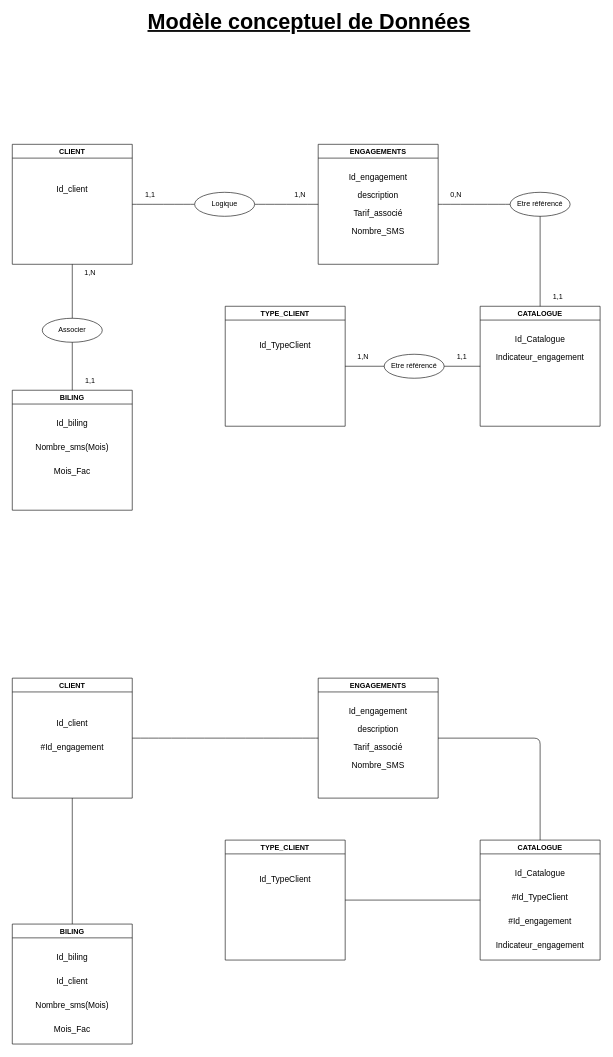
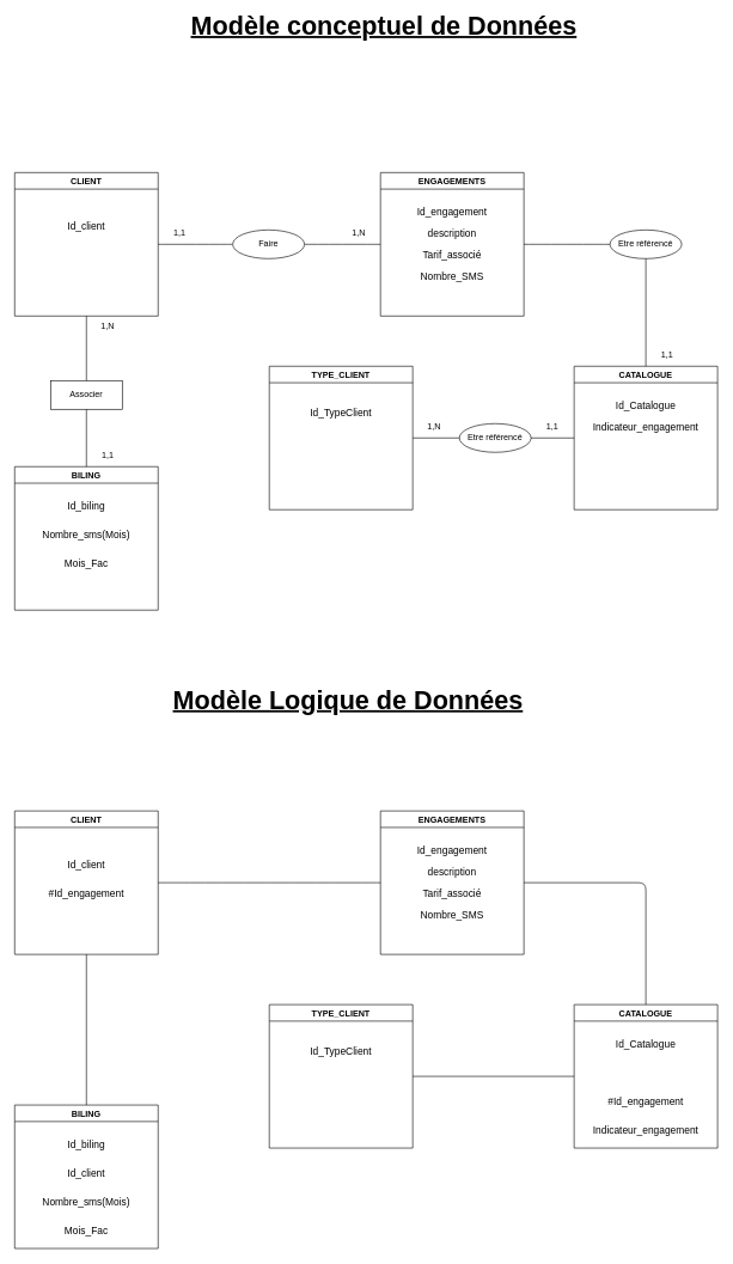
- <mxCell id="33" value="&lt;font style=&quot;font-size: 36px;&quot;&gt;&lt;b&gt;&lt;u&gt;Modèle conceptuel de Données&lt;/u&gt;&lt;/b&gt;&lt;/font&gt;" style="text;html=1;strokeColor=none;fillColor=none;align=center;verticalAlign=middle;whiteSpace=wrap;rounded=0;" parent="1" vertex="1"><mxGeometry x="240" y="20" width="550" height="30" as="geometry" /></mxCell>
+ <mxCell id="33" value="&lt;font style=&quot;font-size: 36px;&quot;&gt;&lt;b&gt;&lt;u&gt;Modèle conceptuel de Données&lt;/u&gt;&lt;/b&gt;&lt;/font&gt;" style="text;html=1;strokeColor=none;fillColor=none;align=center;verticalAlign=middle;whiteSpace=wrap;rounded=0;" parent="1" vertex="1"><mxGeometry x="260" y="20" width="550" height="30" as="geometry" /></mxCell>
- <mxCell id="19" value="0,N" style="text;html=1;strokeColor=none;fillColor=none;align=center;verticalAlign=middle;whiteSpace=wrap;rounded=0;" parent="1" vertex="1"><mxGeometry x="730" y="310" width="60" height="30" as="geometry" /></mxCell>
- <mxCell id="11" value="Logique" style="ellipse;whiteSpace=wrap;html=1;align=center;newEdgeStyle={&quot;edgeStyle&quot;:&quot;entityRelationEdgeStyle&quot;,&quot;startArrow&quot;:&quot;none&quot;,&quot;endArrow&quot;:&quot;none&quot;,&quot;segment&quot;:10,&quot;curved&quot;:1,&quot;sourcePerimeterSpacing&quot;:0,&quot;targetPerimeterSpacing&quot;:0};treeFolding=1;treeMoving=1;" parent="1" vertex="1"><mxGeometry x="324" y="320" width="100" height="40" as="geometry" /></mxCell>
+ <mxCell id="11" value="Faire" style="ellipse;whiteSpace=wrap;html=1;align=center;newEdgeStyle={&quot;edgeStyle&quot;:&quot;entityRelationEdgeStyle&quot;,&quot;startArrow&quot;:&quot;none&quot;,&quot;endArrow&quot;:&quot;none&quot;,&quot;segment&quot;:10,&quot;curved&quot;:1,&quot;sourcePerimeterSpacing&quot;:0,&quot;targetPerimeterSpacing&quot;:0};treeFolding=1;treeMoving=1;" parent="1" vertex="1"><mxGeometry x="324" y="320" width="100" height="40" as="geometry" /></mxCell>
- <mxCell id="34" value="Associer" style="ellipse;whiteSpace=wrap;html=1;align=center;newEdgeStyle={&quot;edgeStyle&quot;:&quot;entityRelationEdgeStyle&quot;,&quot;startArrow&quot;:&quot;none&quot;,&quot;endArrow&quot;:&quot;none&quot;,&quot;segment&quot;:10,&quot;curved&quot;:1,&quot;sourcePerimeterSpacing&quot;:0,&quot;targetPerimeterSpacing&quot;:0};treeFolding=1;treeMoving=1;" parent="1" vertex="1"><mxGeometry x="70" y="530" width="100" height="40" as="geometry" /></mxCell>
+ <mxCell id="34" value="Associer" style="whiteSpace=wrap;html=1;align=center;newEdgeStyle={&quot;edgeStyle&quot;:&quot;entityRelationEdgeStyle&quot;,&quot;startArrow&quot;:&quot;none&quot;,&quot;endArrow&quot;:&quot;none&quot;,&quot;segment&quot;:10,&quot;curved&quot;:1,&quot;sourcePerimeterSpacing&quot;:0,&quot;targetPerimeterSpacing&quot;:0};treeFolding=1;treeMoving=1;rounded=0;" parent="1" vertex="1"><mxGeometry x="70" y="530" width="100" height="40" as="geometry" /></mxCell>
+ <mxCell id="39" value="&lt;font style=&quot;font-size: 36px;&quot;&gt;&lt;b&gt;&lt;u&gt;Modèle Logique de Données&lt;/u&gt;&lt;/b&gt;&lt;/font&gt;" style="text;html=1;strokeColor=none;fillColor=none;align=center;verticalAlign=middle;whiteSpace=wrap;rounded=0;" parent="1" vertex="1"><mxGeometry x="210" y="960" width="550" height="30" as="geometry" /></mxCell>
- <mxCell id="52" value="&lt;font style=&quot;font-size: 14px;&quot;&gt;#Id_TypeClient&lt;/font&gt;" style="text;html=1;strokeColor=none;fillColor=none;align=center;verticalAlign=middle;whiteSpace=wrap;rounded=0;" parent="49" vertex="1"><mxGeometry x="70" y="80" width="60" height="30" as="geometry" /></mxCell>
